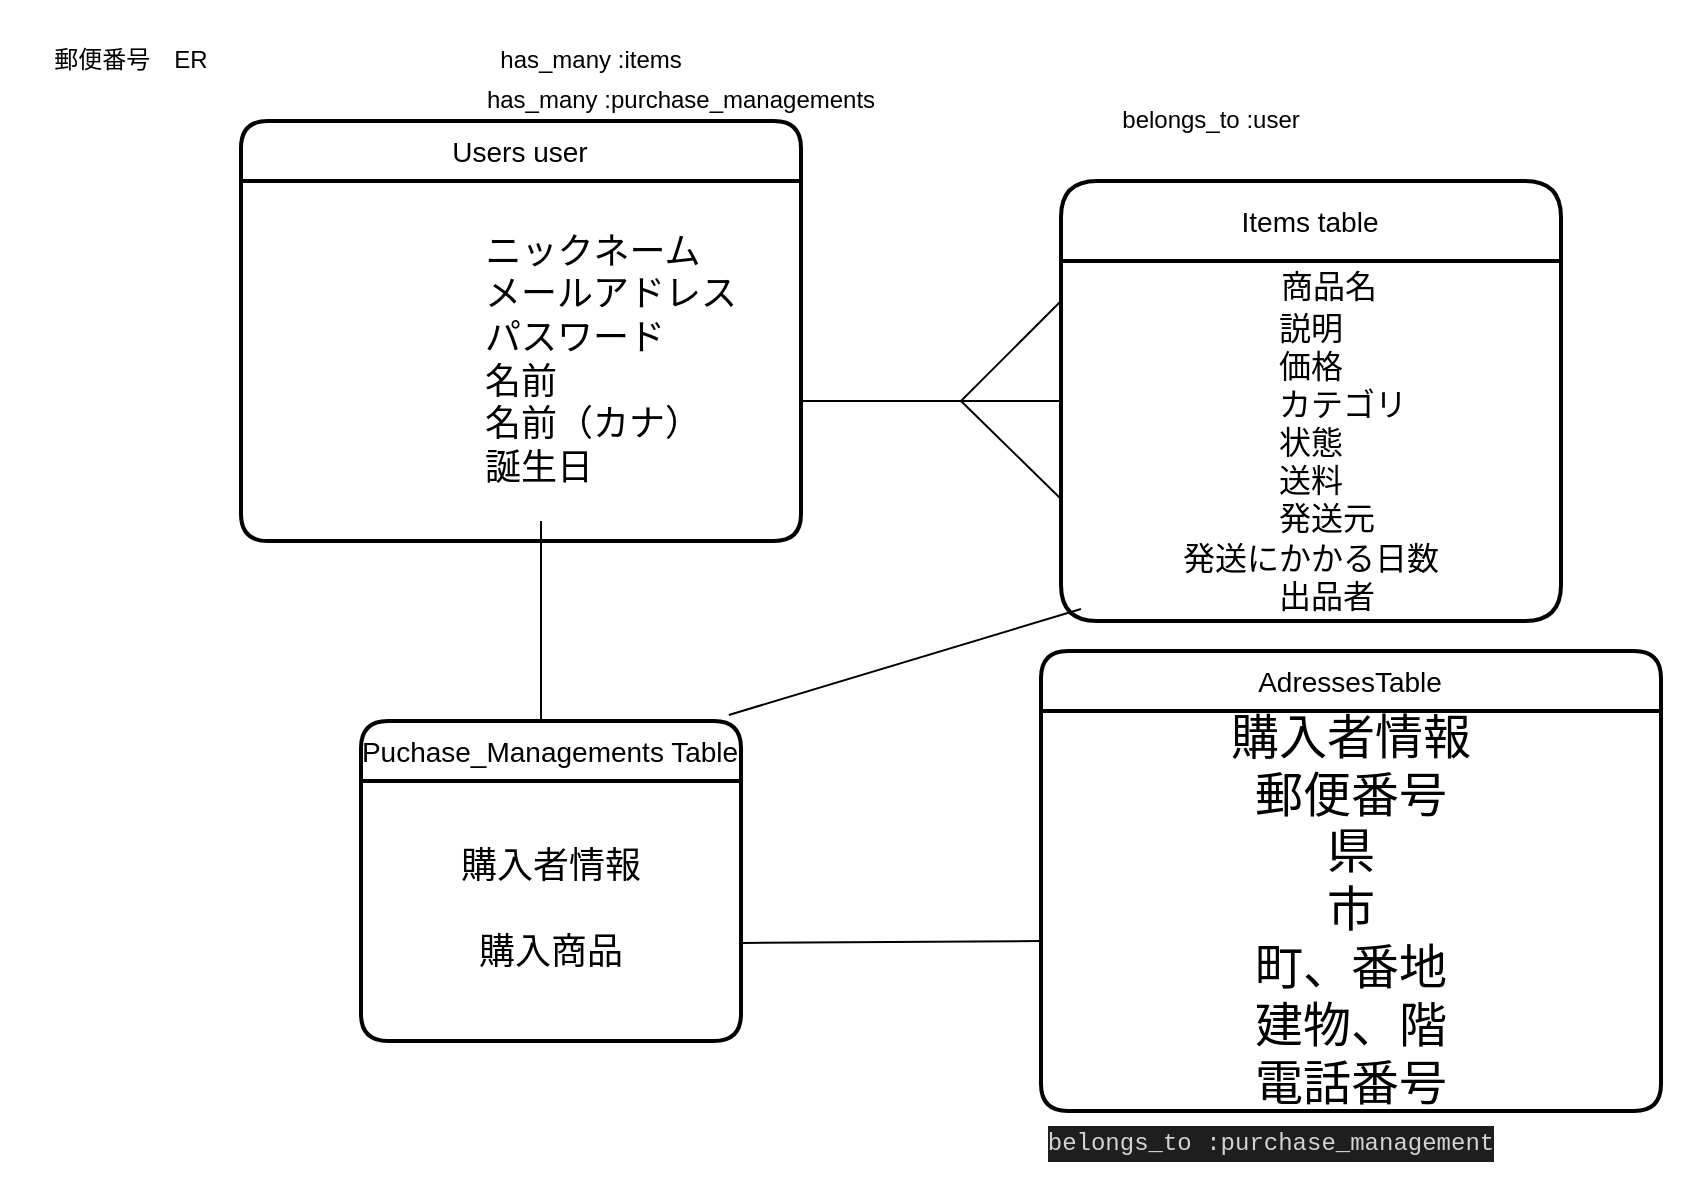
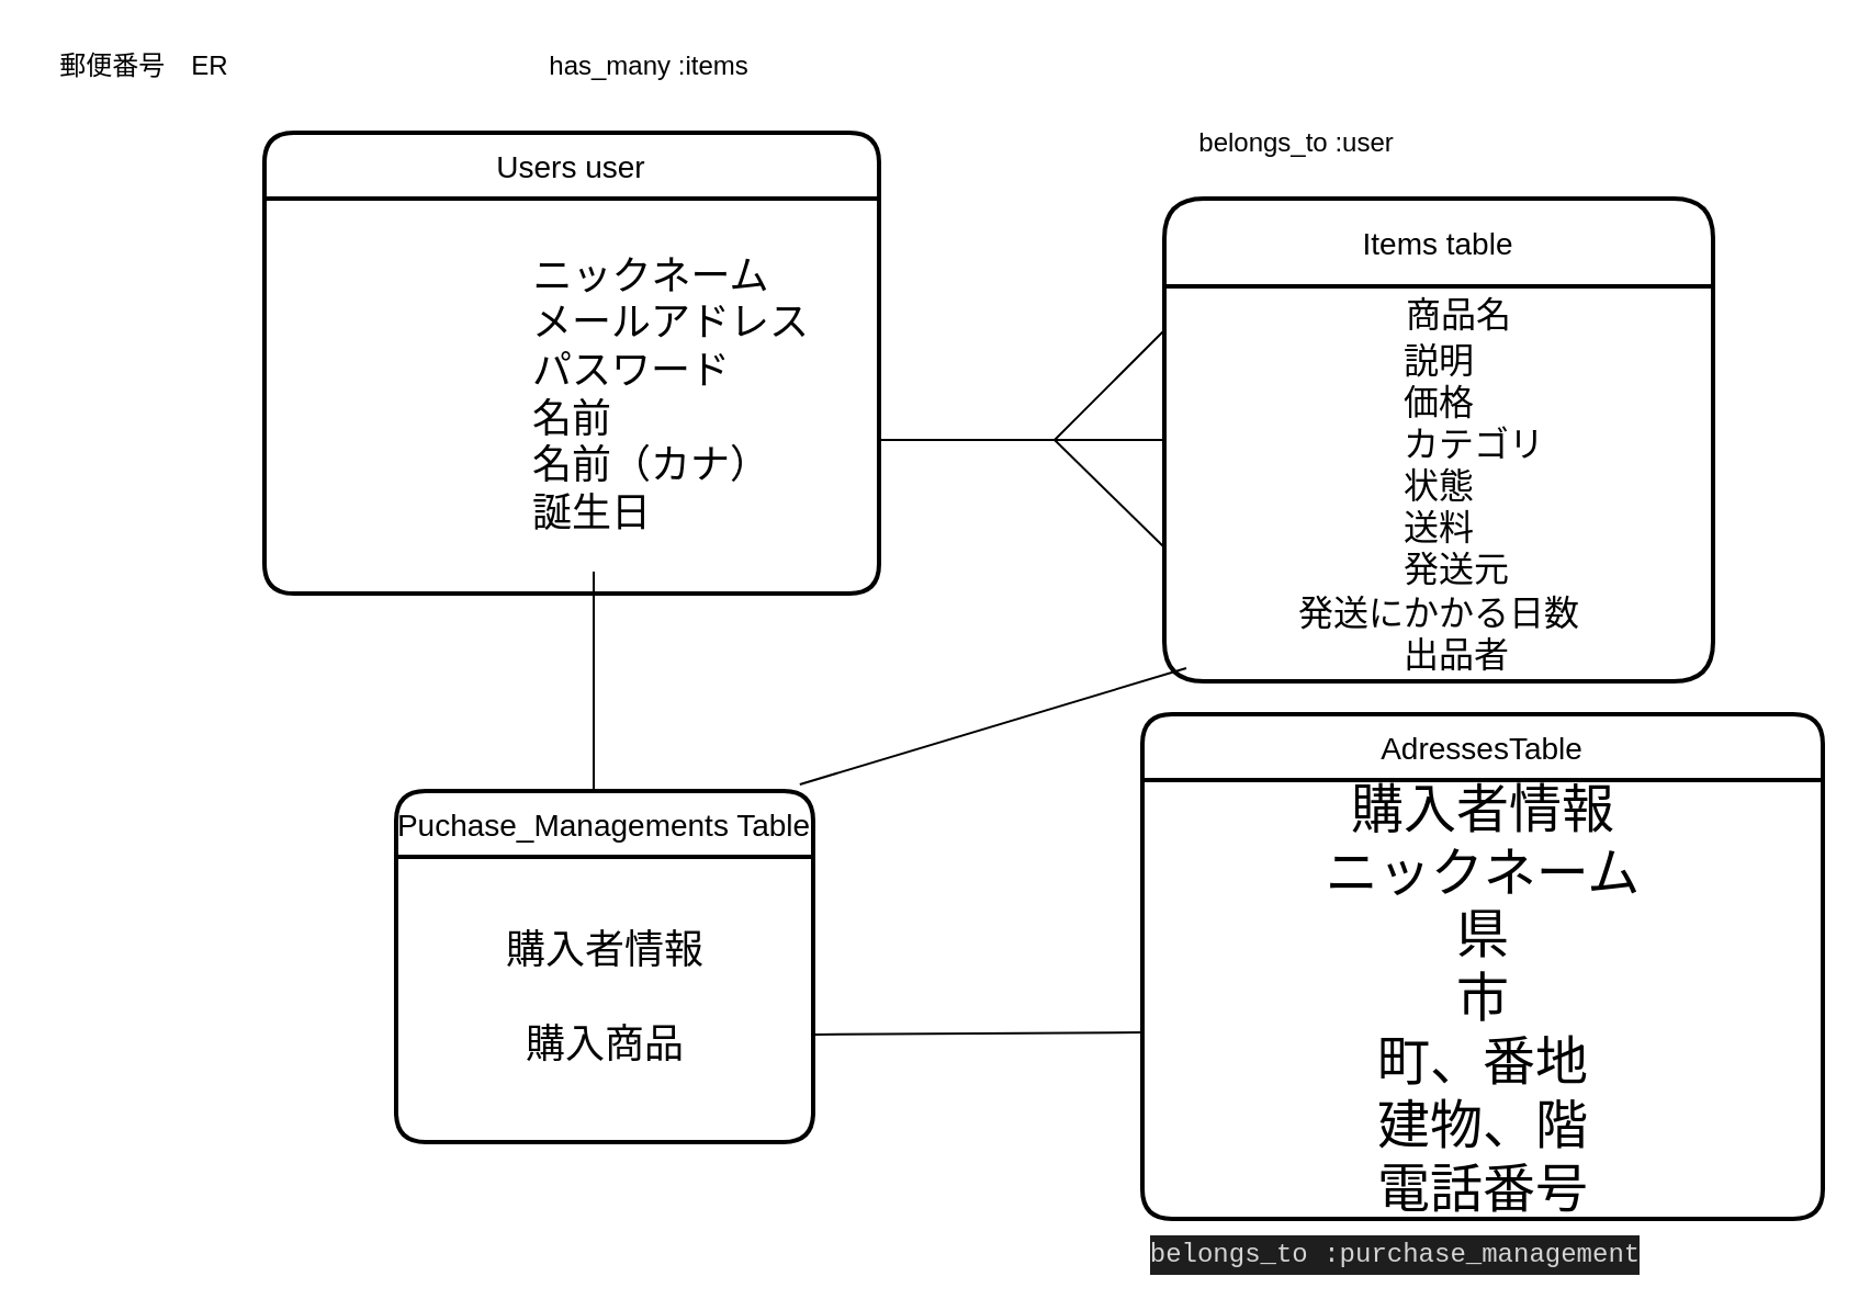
- <mxCell id="10" value="has_many :purchase_managements" style="text;html=1;align=center;verticalAlign=middle;resizable=0;points=[];autosize=1;" vertex="1" parent="1"><mxGeometry x="235" y="40" width="210" height="20" as="geometry" /></mxCell>
- <mxCell id="11" value="belongs_to :user" style="text;html=1;align=center;verticalAlign=middle;resizable=0;points=[];autosize=1;" vertex="1" parent="1"><mxGeometry x="555" y="50" width="100" height="20" as="geometry" /></mxCell>
+ <mxCell id="11" value="belongs_to :user" style="text;html=1;align=center;verticalAlign=middle;resizable=0;points=[];autosize=1;" vertex="1" parent="1"><mxGeometry x="540" y="55" width="100" height="20" as="geometry" /></mxCell>
- <mxCell id="13" value="&lt;font style=&quot;font-size: 24px&quot;&gt;購入者情報&lt;br&gt;郵便番号&lt;br&gt;県&lt;br&gt;市&lt;br&gt;町、番地&lt;br&gt;建物、階&lt;br&gt;電話番号&lt;/font&gt;" style="text;html=1;align=center;verticalAlign=middle;resizable=0;points=[];autosize=1;" vertex="1" parent="12"><mxGeometry y="30" width="310" height="200" as="geometry" /></mxCell>
+ <mxCell id="13" value="&lt;font style=&quot;font-size: 24px&quot;&gt;購入者情報&lt;br&gt;ニックネーム&lt;br&gt;県&lt;br&gt;市&lt;br&gt;町、番地&lt;br&gt;建物、階&lt;br&gt;電話番号&lt;/font&gt;" style="text;html=1;align=center;verticalAlign=middle;resizable=0;points=[];autosize=1;" vertex="1" parent="12"><mxGeometry y="30" width="310" height="200" as="geometry" /></mxCell>
